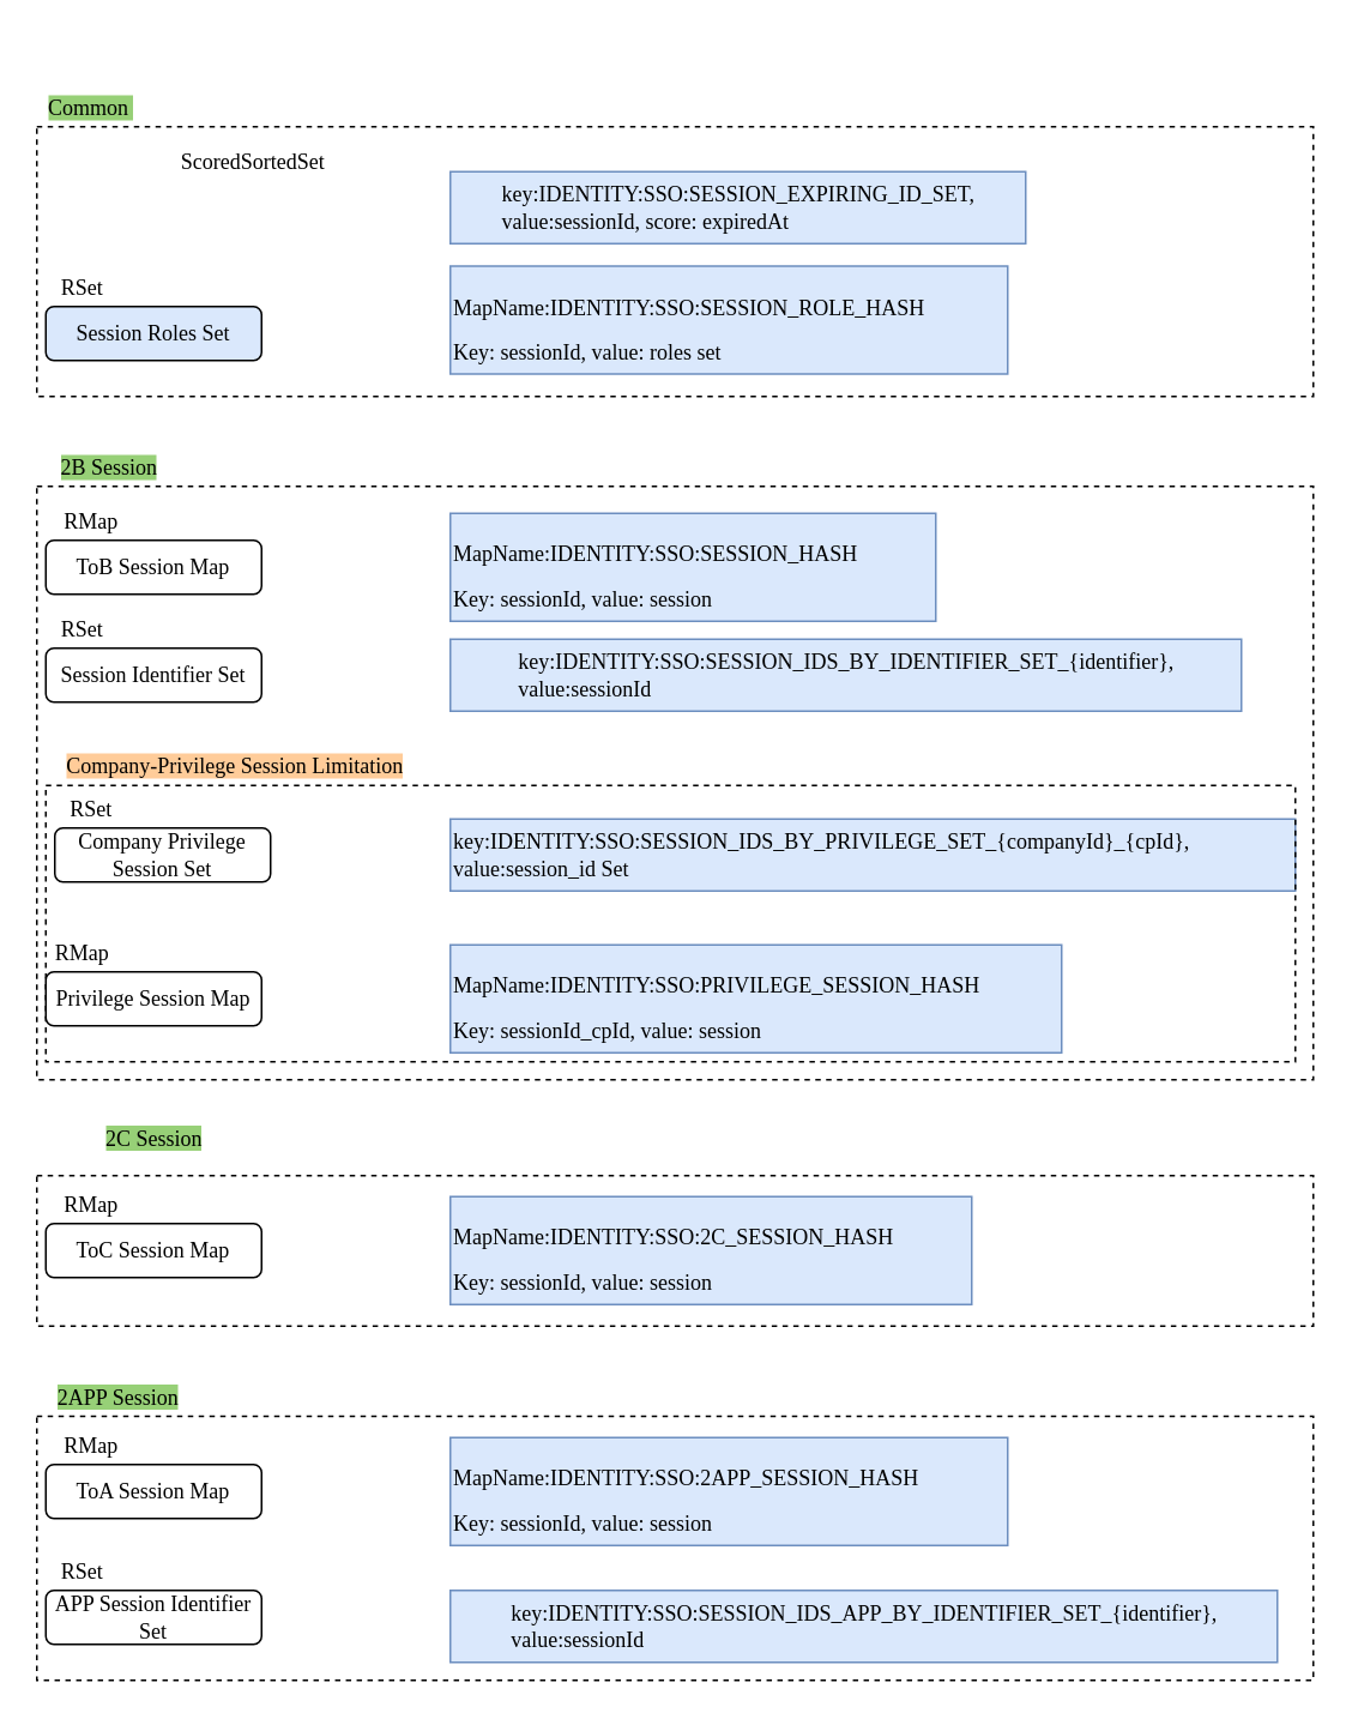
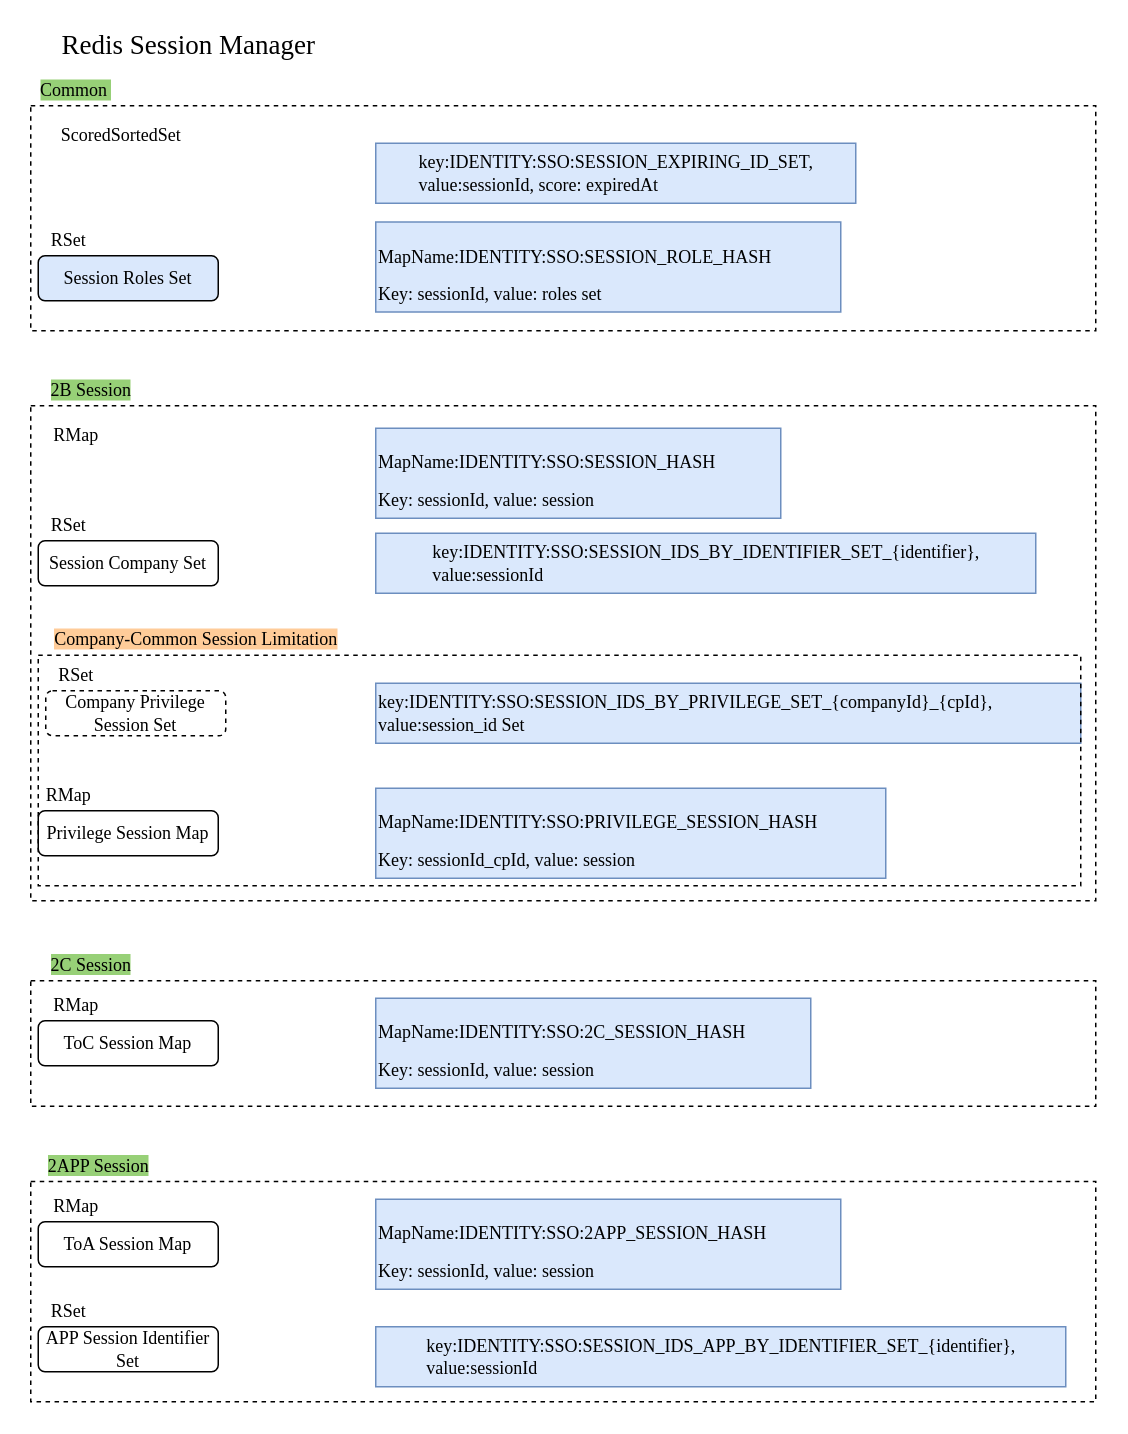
+ <mxCell id="6" value="&lt;font face=&quot;Comic Sans MS&quot; style=&quot;font-size: 18px&quot;&gt;Redis Session Manager&lt;/font&gt;" style="text;html=1;align=center;verticalAlign=middle;resizable=0;points=[];autosize=1;strokeColor=none;" vertex="1" parent="1"><mxGeometry x="20" width="210" height="20" as="geometry" y="20" /></mxCell>
- <mxCell id="17" value="&lt;font face=&quot;Comic Sans MS&quot;&gt;ScoredSortedSet&lt;/font&gt;" style="text;html=1;align=center;verticalAlign=middle;resizable=0;points=[];autosize=1;strokeColor=none;" vertex="1" parent="1"><mxGeometry x="80" y="80" width="120" height="20" as="geometry" /></mxCell>
+ <mxCell id="17" value="&lt;font face=&quot;Comic Sans MS&quot;&gt;ScoredSortedSet&lt;/font&gt;" style="text;html=1;align=center;verticalAlign=middle;resizable=0;points=[];autosize=1;strokeColor=none;" vertex="1" parent="1"><mxGeometry x="20" y="80" width="120" height="20" as="geometry" /></mxCell>
- <mxCell id="7" value="&lt;font face=&quot;Comic Sans MS&quot;&gt;ToB Session Map&lt;/font&gt;" style="rounded=1;whiteSpace=wrap;html=1;" vertex="1" parent="1"><mxGeometry x="25" y="300" width="120" height="30" as="geometry" /></mxCell>
- <mxCell id="19" value="&lt;font face=&quot;Comic Sans MS&quot;&gt;Session Identifier Set&lt;/font&gt;" style="rounded=1;whiteSpace=wrap;html=1;" vertex="1" parent="1"><mxGeometry x="25" y="360" width="120" height="30" as="geometry" /></mxCell>
+ <mxCell id="19" value="&lt;font face=&quot;Comic Sans MS&quot;&gt;Session Company Set&lt;/font&gt;" style="rounded=1;whiteSpace=wrap;html=1;" vertex="1" parent="1"><mxGeometry x="25" y="360" width="120" height="30" as="geometry" /></mxCell>
- <mxCell id="38" value="&lt;span style=&quot;background-color: rgb(255 , 204 , 153)&quot;&gt;&lt;font face=&quot;Comic Sans MS&quot;&gt;Company-Privilege Session Limitation&lt;/font&gt;&lt;/span&gt;" style="text;html=1;align=center;verticalAlign=middle;resizable=0;points=[];autosize=1;" vertex="1" parent="1"><mxGeometry x="20" y="416.25" width="220" height="20" as="geometry" /></mxCell>
+ <mxCell id="38" value="&lt;span style=&quot;background-color: rgb(255 , 204 , 153)&quot;&gt;&lt;font face=&quot;Comic Sans MS&quot;&gt;Company-Common Session Limitation&lt;/font&gt;&lt;/span&gt;" style="text;html=1;align=center;verticalAlign=middle;resizable=0;points=[];autosize=1;" vertex="1" parent="1"><mxGeometry x="20" y="416.25" width="220" height="20" as="geometry" /></mxCell>
- <mxCell id="27" value="&lt;font face=&quot;Comic Sans MS&quot;&gt;Company Privilege Session Set&lt;/font&gt;" style="rounded=1;whiteSpace=wrap;html=1;" vertex="1" parent="1"><mxGeometry x="30" y="460" width="120" height="30" as="geometry" /></mxCell>
+ <mxCell id="27" value="&lt;font face=&quot;Comic Sans MS&quot;&gt;Company Privilege Session Set&lt;/font&gt;" style="rounded=1;whiteSpace=wrap;html=1;dashed=1;" vertex="1" parent="1"><mxGeometry x="30" y="460" width="120" height="30" as="geometry" /></mxCell>
- <mxCell id="35" value="&lt;font face=&quot;Comic Sans MS&quot; style=&quot;background-color: rgb(151 , 208 , 119)&quot;&gt;2C Session&lt;/font&gt;" style="text;html=1;align=center;verticalAlign=middle;resizable=0;points=[];autosize=1;strokeColor=none;" vertex="1" parent="1"><mxGeometry x="45" y="623.25" width="80" height="20" as="geometry" /></mxCell>
+ <mxCell id="35" value="&lt;font face=&quot;Comic Sans MS&quot; style=&quot;background-color: rgb(151 , 208 , 119)&quot;&gt;2C Session&lt;/font&gt;" style="text;html=1;align=center;verticalAlign=middle;resizable=0;points=[];autosize=1;strokeColor=none;" vertex="1" parent="1"><mxGeometry x="20" y="633.25" width="80" height="20" as="geometry" /></mxCell>
